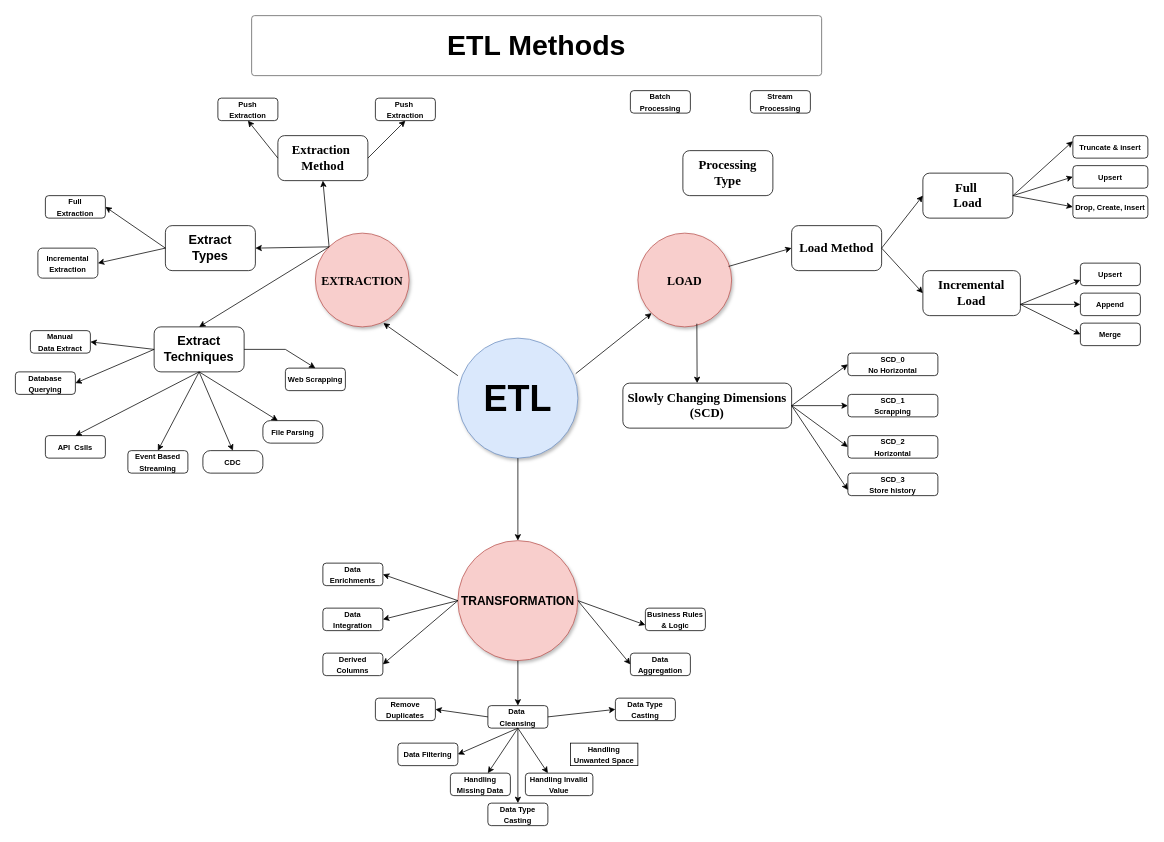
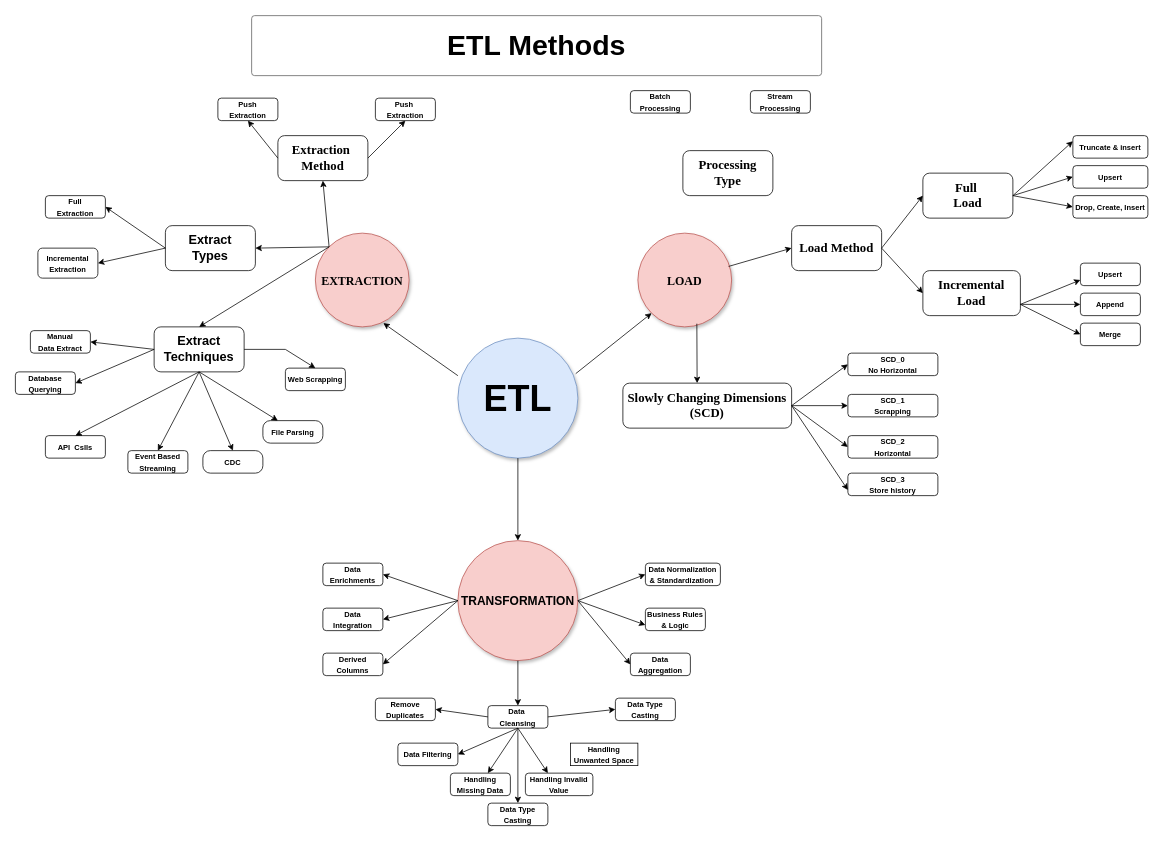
+ <mxCell id="11" value="&lt;font size=&quot;1&quot;&gt;&lt;b&gt;Data Normalization&lt;/b&gt;&lt;/font&gt;&lt;div&gt;&lt;b&gt;&lt;font size=&quot;1&quot;&gt;&amp;amp;&amp;nbsp;&lt;/font&gt;&lt;span style=&quot;font-size: x-small; background-color: transparent; color: light-dark(rgb(0, 0, 0), rgb(255, 255, 255));&quot;&gt;Standardization&amp;nbsp;&lt;/span&gt;&lt;/b&gt;&lt;/div&gt;" style="rounded=1;whiteSpace=wrap;html=1;fillColor=none;" vertex="1" parent="1"><mxGeometry x="860" y="750" width="100" height="30" as="geometry" /></mxCell>
+ <mxCell id="55" value="" style="endArrow=classic;html=1;rounded=0;entryX=0;entryY=0.5;entryDx=0;entryDy=0;exitX=1;exitY=0.5;exitDx=0;exitDy=0;" edge="1" parent="1" source="9" target="11"><mxGeometry width="50" height="50" relative="1" as="geometry"><mxPoint x="800" y="810" as="sourcePoint" /><mxPoint x="800" y="870" as="targetPoint" /></mxGeometry></mxCell>
